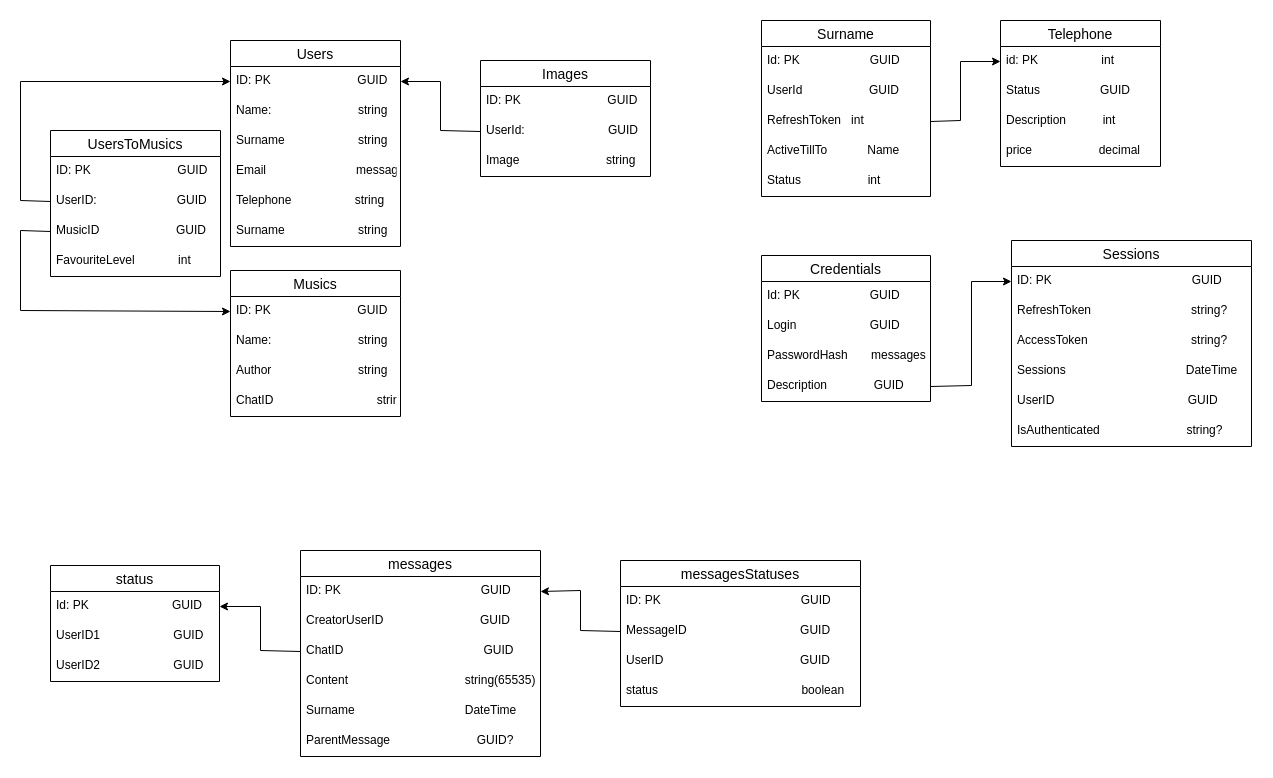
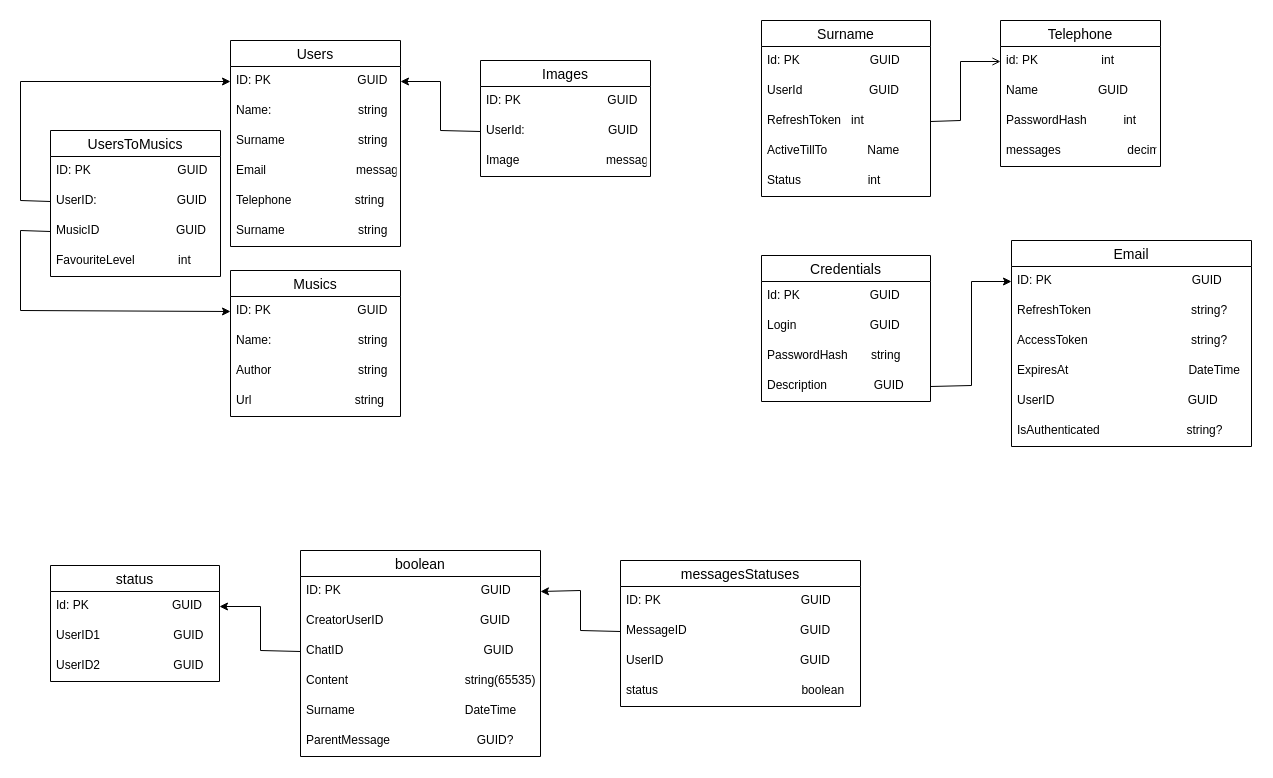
- <mxCell id="27" value="" style="endArrow=classic;html=1;rounded=0;exitX=1;exitY=0.5;exitDx=0;exitDy=0;entryX=0;entryY=0.5;entryDx=0;entryDy=0;" parent="1" source="12" target="23" edge="1"><mxGeometry width="50" height="50" relative="1" as="geometry"><mxPoint x="720" y="330" as="sourcePoint" /><mxPoint x="770" y="280" as="targetPoint" /><Array as="points"><mxPoint x="960" y="120" /><mxPoint x="960" y="61" /></Array></mxGeometry></mxCell>
+ <mxCell id="27" value="" style="endArrow=open;html=1;rounded=0;exitX=1;exitY=0.5;exitDx=0;exitDy=0;entryX=0;entryY=0.5;entryDx=0;entryDy=0;" parent="1" source="12" target="23" edge="1"><mxGeometry width="50" height="50" relative="1" as="geometry"><mxPoint x="720" y="330" as="sourcePoint" /><mxPoint x="770" y="280" as="targetPoint" /><Array as="points"><mxPoint x="960" y="120" /><mxPoint x="960" y="61" /></Array></mxGeometry></mxCell>
- <mxCell id="24" value="Status                  GUID" style="text;strokeColor=none;fillColor=none;spacingLeft=4;spacingRight=4;overflow=hidden;rotatable=0;points=[[0,0.5],[1,0.5]];portConstraint=eastwest;fontSize=12;" parent="22" vertex="1"><mxGeometry y="56" width="160" height="30" as="geometry" /></mxCell>
+ <mxCell id="24" value="Name                  GUID" style="text;strokeColor=none;fillColor=none;spacingLeft=4;spacingRight=4;overflow=hidden;rotatable=0;points=[[0,0.5],[1,0.5]];portConstraint=eastwest;fontSize=12;" parent="22" vertex="1"><mxGeometry y="56" width="160" height="30" as="geometry" /></mxCell>
- <mxCell id="25" value="Description           int" style="text;strokeColor=none;fillColor=none;spacingLeft=4;spacingRight=4;overflow=hidden;rotatable=0;points=[[0,0.5],[1,0.5]];portConstraint=eastwest;fontSize=12;" parent="22" vertex="1"><mxGeometry y="86" width="160" height="30" as="geometry" /></mxCell>
+ <mxCell id="25" value="PasswordHash           int" style="text;strokeColor=none;fillColor=none;spacingLeft=4;spacingRight=4;overflow=hidden;rotatable=0;points=[[0,0.5],[1,0.5]];portConstraint=eastwest;fontSize=12;" parent="22" vertex="1"><mxGeometry y="86" width="160" height="30" as="geometry" /></mxCell>
- <mxCell id="26" value="price                    decimal" style="text;strokeColor=none;fillColor=none;spacingLeft=4;spacingRight=4;overflow=hidden;rotatable=0;points=[[0,0.5],[1,0.5]];portConstraint=eastwest;fontSize=12;" parent="22" vertex="1"><mxGeometry y="116" width="160" height="30" as="geometry" /></mxCell>
+ <mxCell id="26" value="messages                    decimal" style="text;strokeColor=none;fillColor=none;spacingLeft=4;spacingRight=4;overflow=hidden;rotatable=0;points=[[0,0.5],[1,0.5]];portConstraint=eastwest;fontSize=12;" parent="22" vertex="1"><mxGeometry y="116" width="160" height="30" as="geometry" /></mxCell>
- <mxCell id="31" value="Image                          string" style="text;strokeColor=none;fillColor=none;spacingLeft=4;spacingRight=4;overflow=hidden;rotatable=0;points=[[0,0.5],[1,0.5]];portConstraint=eastwest;fontSize=12;" parent="28" vertex="1"><mxGeometry y="86" width="170" height="30" as="geometry" /></mxCell>
+ <mxCell id="31" value="Image                          messages" style="text;strokeColor=none;fillColor=none;spacingLeft=4;spacingRight=4;overflow=hidden;rotatable=0;points=[[0,0.5],[1,0.5]];portConstraint=eastwest;fontSize=12;" parent="28" vertex="1"><mxGeometry y="86" width="170" height="30" as="geometry" /></mxCell>
- <mxCell id="15" value="Sessions" style="swimlane;fontStyle=0;childLayout=stackLayout;horizontal=1;startSize=26;horizontalStack=0;resizeParent=1;resizeParentMax=0;resizeLast=0;collapsible=1;marginBottom=0;align=center;fontSize=14;" parent="1" vertex="1"><mxGeometry x="1011" y="240" width="240" height="206" as="geometry" /></mxCell>
+ <mxCell id="15" value="Email" style="swimlane;fontStyle=0;childLayout=stackLayout;horizontal=1;startSize=26;horizontalStack=0;resizeParent=1;resizeParentMax=0;resizeLast=0;collapsible=1;marginBottom=0;align=center;fontSize=14;" parent="1" vertex="1"><mxGeometry x="1011" y="240" width="240" height="206" as="geometry" /></mxCell>
- <mxCell id="48" value="PasswordHash       messages" style="text;strokeColor=none;fillColor=none;spacingLeft=4;spacingRight=4;overflow=hidden;rotatable=0;points=[[0,0.5],[1,0.5]];portConstraint=eastwest;fontSize=12;" parent="45" vertex="1"><mxGeometry y="86" width="169" height="30" as="geometry" /></mxCell>
+ <mxCell id="48" value="PasswordHash       string" style="text;strokeColor=none;fillColor=none;spacingLeft=4;spacingRight=4;overflow=hidden;rotatable=0;points=[[0,0.5],[1,0.5]];portConstraint=eastwest;fontSize=12;" parent="45" vertex="1"><mxGeometry y="86" width="169" height="30" as="geometry" /></mxCell>
- <mxCell id="19" value="Sessions                                    DateTime" style="text;strokeColor=none;fillColor=none;spacingLeft=4;spacingRight=4;overflow=hidden;rotatable=0;points=[[0,0.5],[1,0.5]];portConstraint=eastwest;fontSize=12;" parent="15" vertex="1"><mxGeometry y="116" width="240" height="30" as="geometry" /></mxCell>
+ <mxCell id="19" value="ExpiresAt                                    DateTime" style="text;strokeColor=none;fillColor=none;spacingLeft=4;spacingRight=4;overflow=hidden;rotatable=0;points=[[0,0.5],[1,0.5]];portConstraint=eastwest;fontSize=12;" parent="15" vertex="1"><mxGeometry y="116" width="240" height="30" as="geometry" /></mxCell>
- <mxCell id="37" value="ChatID                               string" style="text;strokeColor=none;fillColor=none;spacingLeft=4;spacingRight=4;overflow=hidden;rotatable=0;points=[[0,0.5],[1,0.5]];portConstraint=eastwest;fontSize=12;" parent="33" vertex="1"><mxGeometry y="116" width="170" height="30" as="geometry" /></mxCell>
+ <mxCell id="37" value="Url                               string" style="text;strokeColor=none;fillColor=none;spacingLeft=4;spacingRight=4;overflow=hidden;rotatable=0;points=[[0,0.5],[1,0.5]];portConstraint=eastwest;fontSize=12;" parent="33" vertex="1"><mxGeometry y="116" width="170" height="30" as="geometry" /></mxCell>
- <mxCell id="51" value="messages" style="swimlane;fontStyle=0;childLayout=stackLayout;horizontal=1;startSize=26;horizontalStack=0;resizeParent=1;resizeParentMax=0;resizeLast=0;collapsible=1;marginBottom=0;align=center;fontSize=14;" vertex="1" parent="1"><mxGeometry x="300" y="550" width="240" height="206" as="geometry" /></mxCell>
+ <mxCell id="51" value="boolean" style="swimlane;fontStyle=0;childLayout=stackLayout;horizontal=1;startSize=26;horizontalStack=0;resizeParent=1;resizeParentMax=0;resizeLast=0;collapsible=1;marginBottom=0;align=center;fontSize=14;" vertex="1" parent="1"><mxGeometry x="300" y="550" width="240" height="206" as="geometry" /></mxCell>
